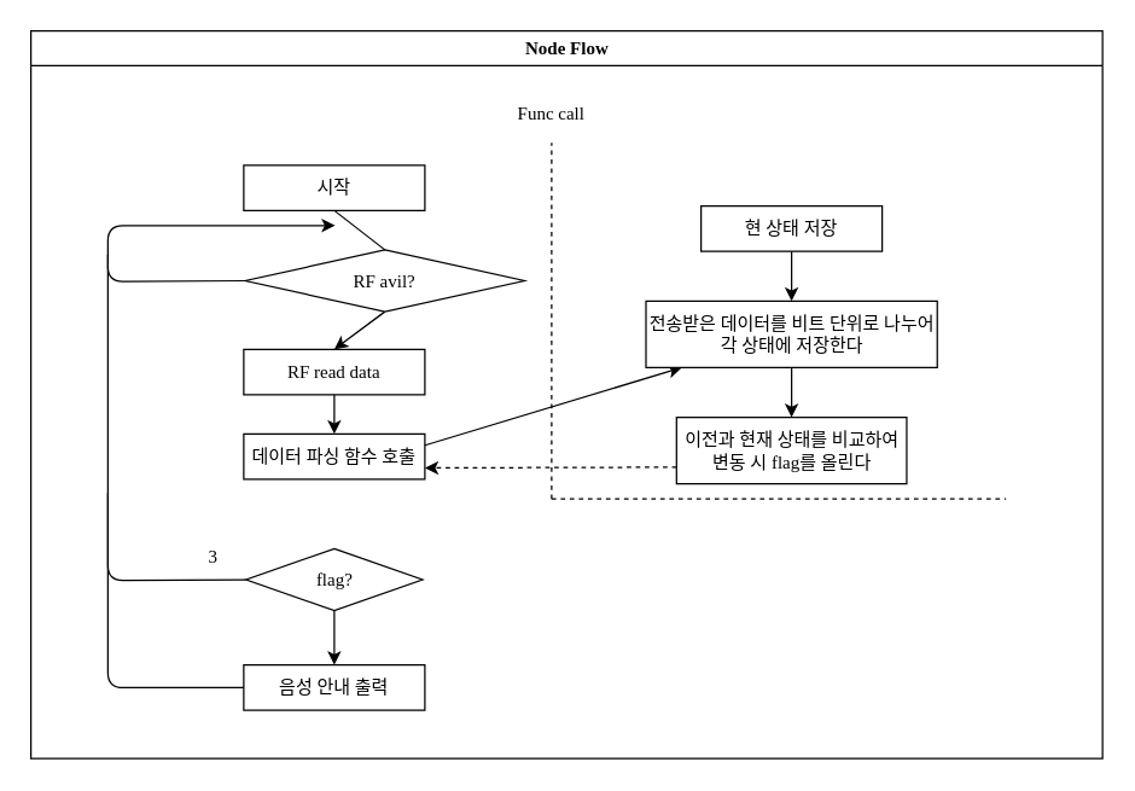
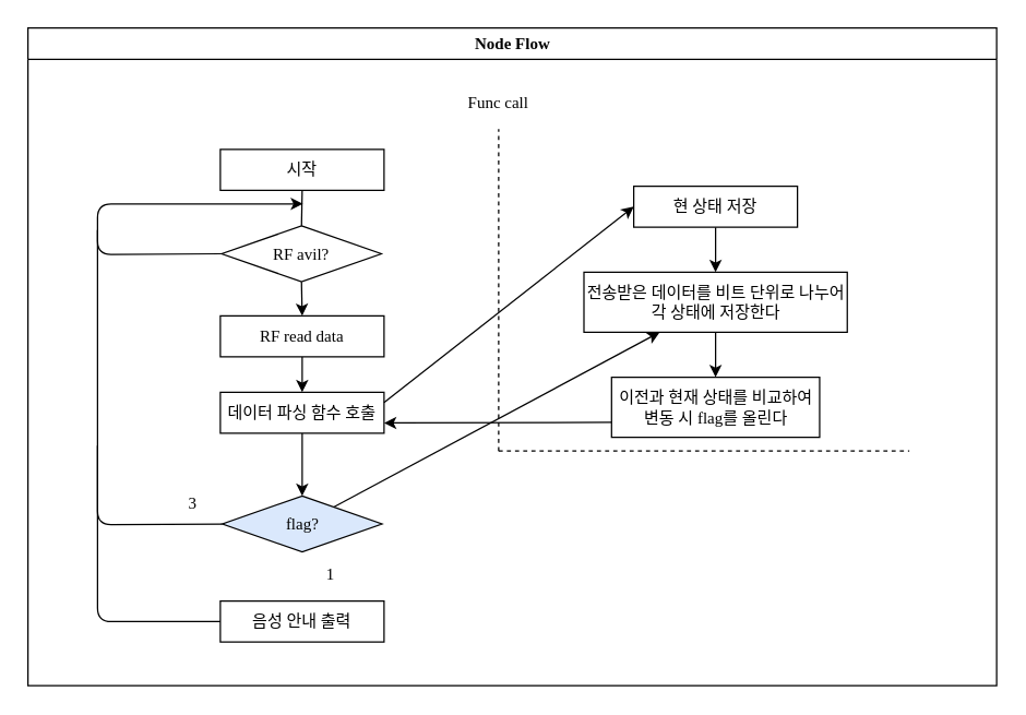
- <mxCell id="6" value="RF avil?" style="rhombus;whiteSpace=wrap;html=1;fontFamily=프리텐다드;fontSource=https%3A%2F%2Fcdn.jsdelivr.net%2Fgh%2FProject-Noonnu%2Fnoonfonts_2107%401.1%2FPretendard-Regular.woff;" vertex="1" parent="2"><mxGeometry x="142" y="145" width="185" height="41" as="geometry" /></mxCell>
+ <mxCell id="6" value="RF avil?" style="rhombus;whiteSpace=wrap;html=1;fontFamily=프리텐다드;fontSource=https%3A%2F%2Fcdn.jsdelivr.net%2Fgh%2FProject-Noonnu%2Fnoonfonts_2107%401.1%2FPretendard-Regular.woff;" vertex="1" parent="2"><mxGeometry x="142" y="145" width="117" height="41" as="geometry" /></mxCell>
- <mxCell id="13" value="" style="endArrow=classic;html=1;exitX=1;exitY=0.25;exitDx=0;exitDy=0;fontFamily=프리텐다드;fontSource=https%3A%2F%2Fcdn.jsdelivr.net%2Fgh%2FProject-Noonnu%2Fnoonfonts_2107%401.1%2FPretendard-Regular.woff;" edge="1" parent="2" source="10" target="15"><mxGeometry width="50" height="50" relative="1" as="geometry"><mxPoint x="347" y="194" as="sourcePoint" /><mxPoint x="397" y="144" as="targetPoint" /></mxGeometry></mxCell>
+ <mxCell id="13" value="" style="endArrow=classic;html=1;exitX=1;exitY=0.25;exitDx=0;exitDy=0;entryX=0;entryY=0.5;entryDx=0;entryDy=0;fontFamily=프리텐다드;fontSource=https%3A%2F%2Fcdn.jsdelivr.net%2Fgh%2FProject-Noonnu%2Fnoonfonts_2107%401.1%2FPretendard-Regular.woff;" edge="1" parent="2" source="10" target="12"><mxGeometry width="50" height="50" relative="1" as="geometry"><mxPoint x="347" y="194" as="sourcePoint" /><mxPoint x="397" y="144" as="targetPoint" /></mxGeometry></mxCell>
- <mxCell id="16" style="edgeStyle=none;html=1;exitX=0;exitY=0.75;exitDx=0;exitDy=0;entryX=1;entryY=0.75;entryDx=0;entryDy=0;fontFamily=프리텐다드;fontSource=https%3A%2F%2Fcdn.jsdelivr.net%2Fgh%2FProject-Noonnu%2Fnoonfonts_2107%401.1%2FPretendard-Regular.woff;dashed=1;" edge="1" parent="2" source="17" target="10"><mxGeometry relative="1" as="geometry" /></mxCell>
+ <mxCell id="16" style="edgeStyle=none;html=1;exitX=0;exitY=0.75;exitDx=0;exitDy=0;entryX=1;entryY=0.75;entryDx=0;entryDy=0;fontFamily=프리텐다드;fontSource=https%3A%2F%2Fcdn.jsdelivr.net%2Fgh%2FProject-Noonnu%2Fnoonfonts_2107%401.1%2FPretendard-Regular.woff;" edge="1" parent="2" source="17" target="10"><mxGeometry relative="1" as="geometry" /></mxCell>
+ <mxCell id="9" value="" style="edgeStyle=none;html=1;fontFamily=프리텐다드;fontSource=https%3A%2F%2Fcdn.jsdelivr.net%2Fgh%2FProject-Noonnu%2Fnoonfonts_2107%401.1%2FPretendard-Regular.woff;" edge="1" parent="2" source="10" target="19"><mxGeometry relative="1" as="geometry" /></mxCell>
- <mxCell id="19" value="flag?" style="rhombus;whiteSpace=wrap;html=1;fontFamily=프리텐다드;fontSource=https%3A%2F%2Fcdn.jsdelivr.net%2Fgh%2FProject-Noonnu%2Fnoonfonts_2107%401.1%2FPretendard-Regular.woff;" vertex="1" parent="2"><mxGeometry x="142.5" y="343" width="117" height="41" as="geometry" /></mxCell>
+ <mxCell id="19" value="flag?" style="rhombus;whiteSpace=wrap;html=1;fontFamily=프리텐다드;fontSource=https%3A%2F%2Fcdn.jsdelivr.net%2Fgh%2FProject-Noonnu%2Fnoonfonts_2107%401.1%2FPretendard-Regular.woff;fillColor=#dae8fc;" vertex="1" parent="2"><mxGeometry x="142.5" y="343" width="117" height="41" as="geometry" /></mxCell>
- <mxCell id="18" value="" style="edgeStyle=none;html=1;fontFamily=프리텐다드;fontSource=https%3A%2F%2Fcdn.jsdelivr.net%2Fgh%2FProject-Noonnu%2Fnoonfonts_2107%401.1%2FPretendard-Regular.woff;" edge="1" parent="2" source="19" target="22"><mxGeometry relative="1" as="geometry" /></mxCell>
+ <mxCell id="18" value="" style="edgeStyle=none;html=1;fontFamily=프리텐다드;fontSource=https%3A%2F%2Fcdn.jsdelivr.net%2Fgh%2FProject-Noonnu%2Fnoonfonts_2107%401.1%2FPretendard-Regular.woff;" edge="1" parent="2" source="19" target="15"><mxGeometry relative="1" as="geometry" /></mxCell>
+ <mxCell id="24" value="1" style="text;html=1;strokeColor=none;fillColor=none;align=center;verticalAlign=middle;whiteSpace=wrap;rounded=0;fontFamily=프리텐다드;fontSource=https%3A%2F%2Fcdn.jsdelivr.net%2Fgh%2FProject-Noonnu%2Fnoonfonts_2107%401.1%2FPretendard-Regular.woff;" vertex="1" parent="2"><mxGeometry x="192" y="386" width="60" height="30" as="geometry" /></mxCell>
